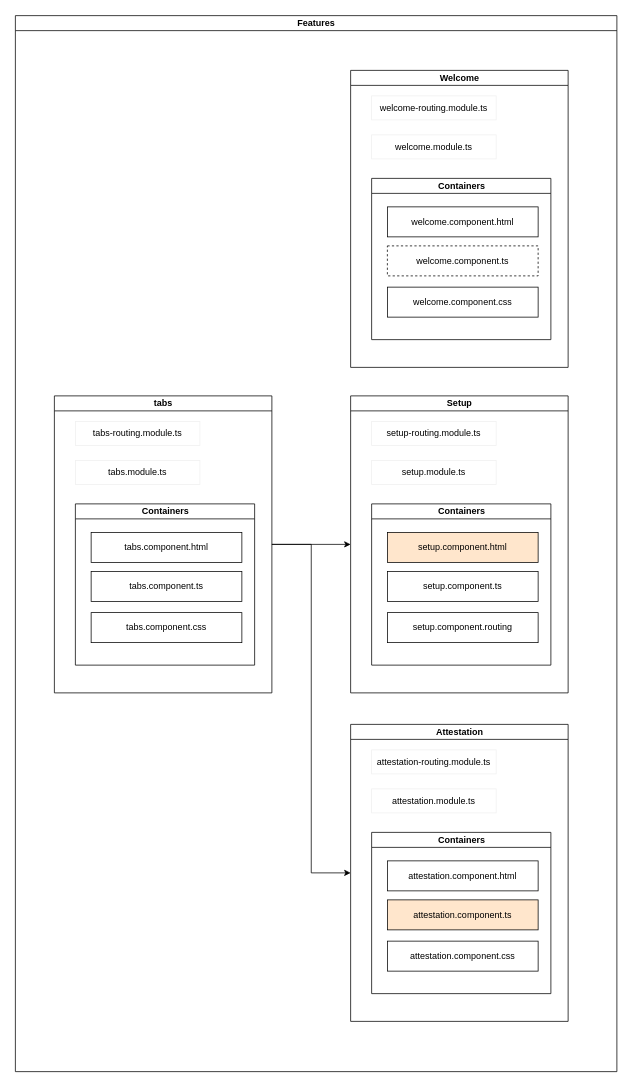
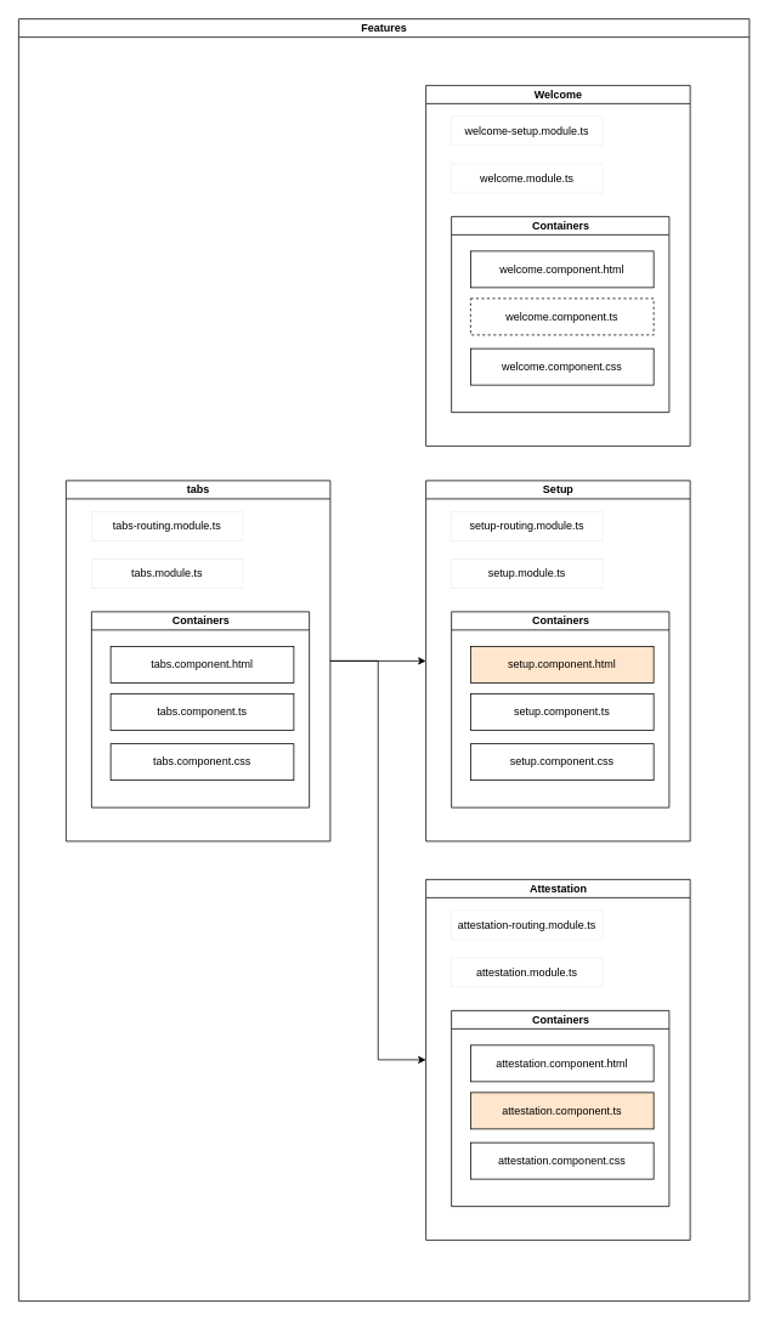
- <mxCell id="8" value="welcome-routing.module.ts" style="rounded=0;whiteSpace=wrap;html=1;strokeColor=#f0f0f0;fillColor=none;gradientColor=none;" vertex="1" parent="3"><mxGeometry x="28" y="34" width="166" height="32" as="geometry" /></mxCell>
+ <mxCell id="8" value="welcome-setup.module.ts" style="rounded=0;whiteSpace=wrap;html=1;strokeColor=#f0f0f0;fillColor=none;gradientColor=none;" vertex="1" parent="3"><mxGeometry x="28" y="34" width="166" height="32" as="geometry" /></mxCell>
- <mxCell id="21" value="setup.component.routing" style="whiteSpace=wrap;html=1;treeFolding=1;treeMoving=1;newEdgeStyle={&quot;edgeStyle&quot;:&quot;elbowEdgeStyle&quot;,&quot;startArrow&quot;:&quot;none&quot;,&quot;endArrow&quot;:&quot;none&quot;};" vertex="1" parent="18"><mxGeometry x="21" y="145" width="201" height="40" as="geometry" /></mxCell>
+ <mxCell id="21" value="setup.component.css" style="whiteSpace=wrap;html=1;treeFolding=1;treeMoving=1;newEdgeStyle={&quot;edgeStyle&quot;:&quot;elbowEdgeStyle&quot;,&quot;startArrow&quot;:&quot;none&quot;,&quot;endArrow&quot;:&quot;none&quot;};" vertex="1" parent="18"><mxGeometry x="21" y="145" width="201" height="40" as="geometry" /></mxCell>
